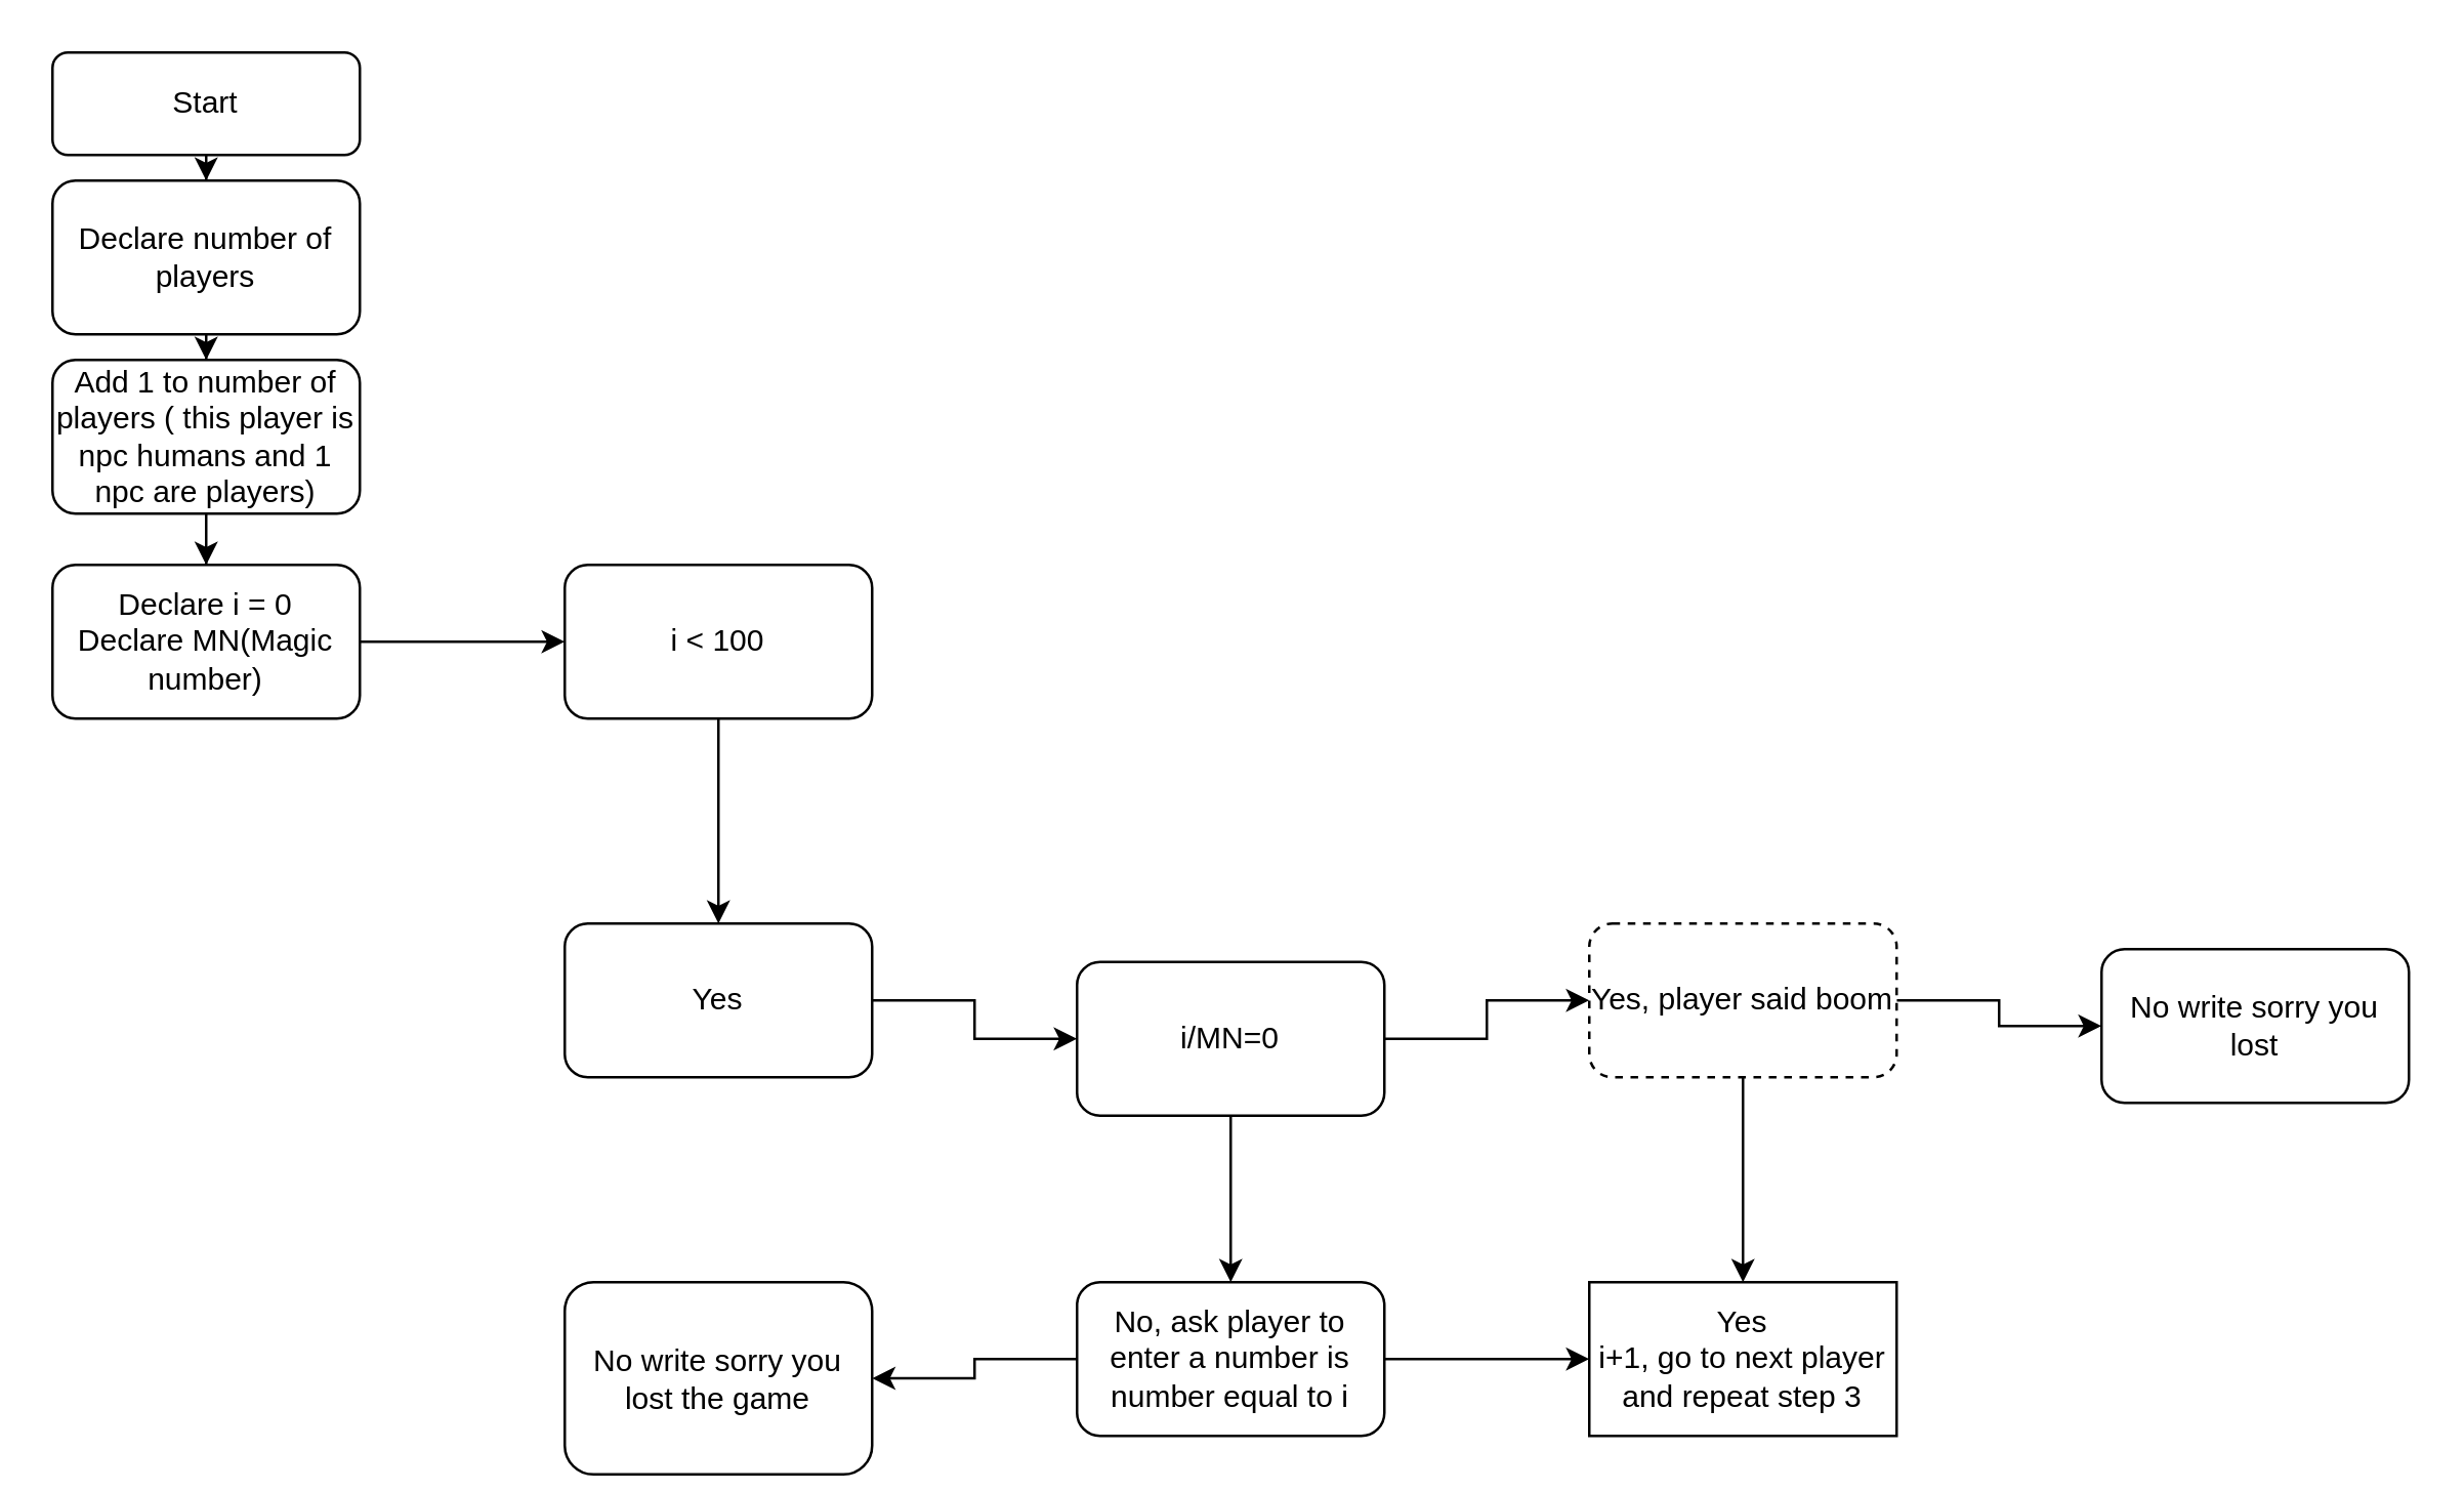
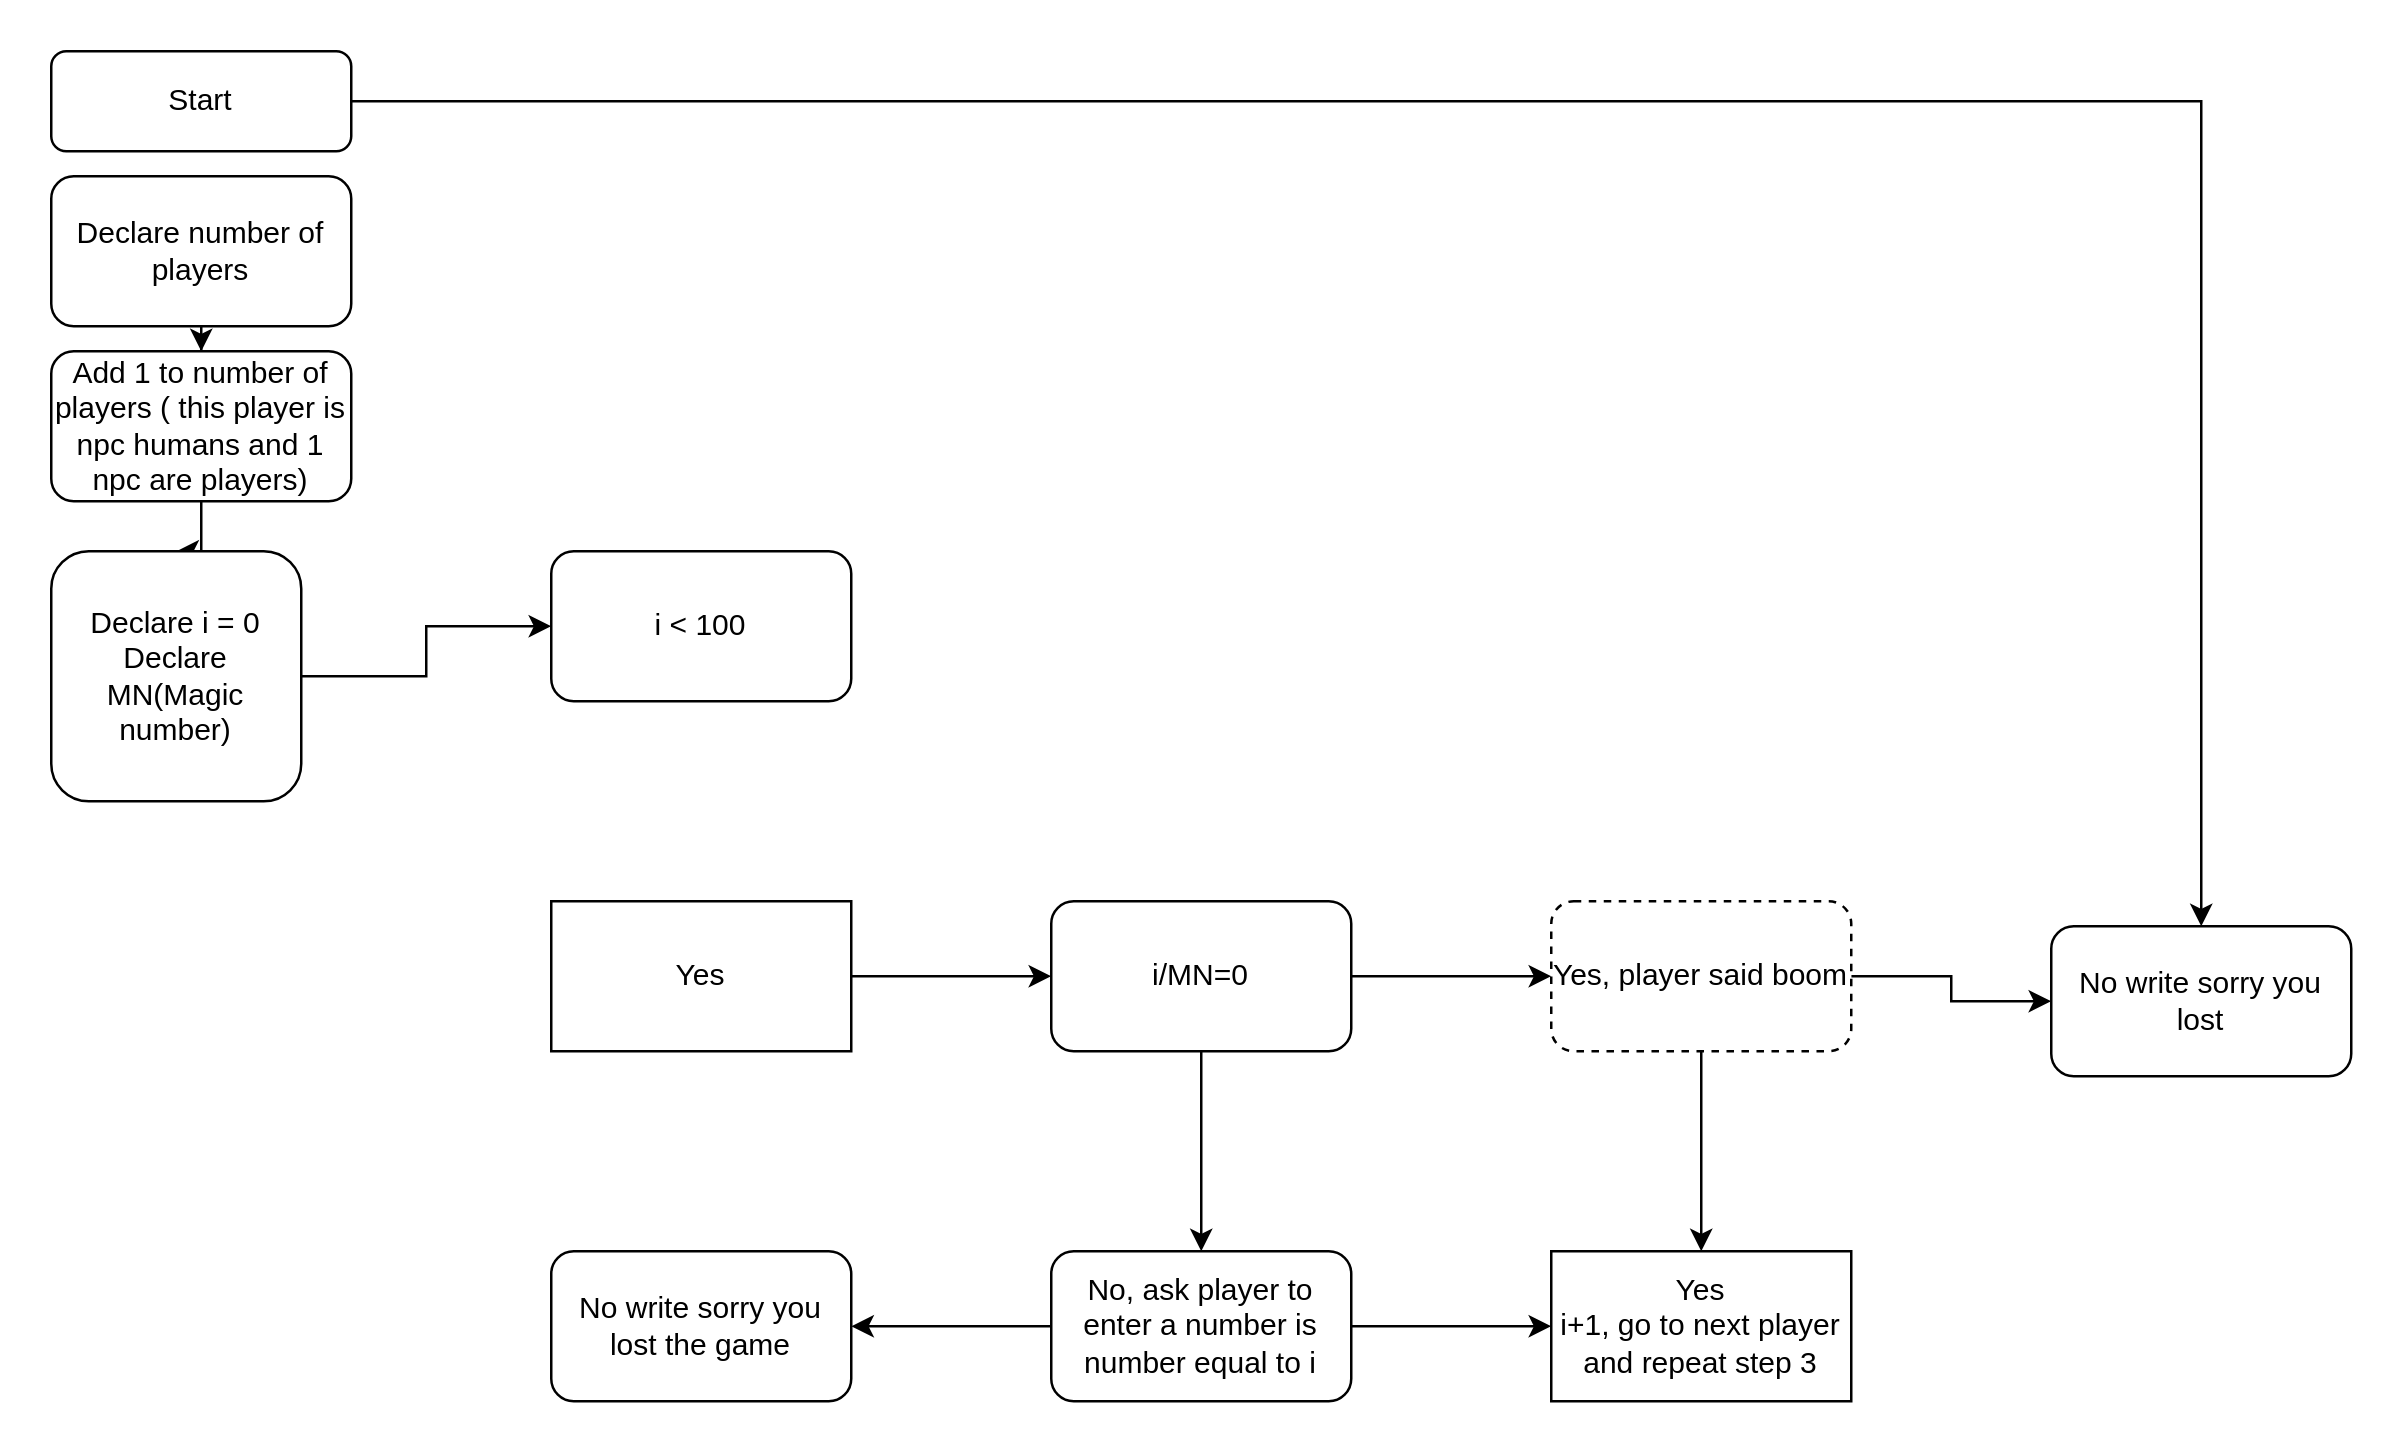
- <mxCell id="2" value="" style="edgeStyle=orthogonalEdgeStyle;rounded=0;orthogonalLoop=1;jettySize=auto;html=1;" edge="1" parent="1" source="3" target="5"><mxGeometry relative="1" as="geometry" /></mxCell>
+ <mxCell id="2" value="" style="edgeStyle=orthogonalEdgeStyle;rounded=0;orthogonalLoop=1;jettySize=auto;html=1;" edge="1" parent="1" source="3" target="21"><mxGeometry relative="1" as="geometry" /></mxCell>
- <mxCell id="9" value="&lt;div&gt;Declare i = 0&lt;/div&gt;&lt;div&gt;Declare MN(Magic number)&lt;br&gt;&lt;/div&gt;" style="whiteSpace=wrap;html=1;rounded=1;glass=0;strokeWidth=1;shadow=0;" vertex="1" parent="1"><mxGeometry x="20" y="220" width="120" height="60" as="geometry" /></mxCell>
+ <mxCell id="9" value="&lt;div&gt;Declare i = 0&lt;/div&gt;&lt;div&gt;Declare MN(Magic number)&lt;br&gt;&lt;/div&gt;" style="whiteSpace=wrap;html=1;rounded=1;glass=0;strokeWidth=1;shadow=0;" vertex="1" parent="1"><mxGeometry x="20" y="220" width="100" height="100" as="geometry" /></mxCell>
- <mxCell id="10" value="" style="edgeStyle=orthogonalEdgeStyle;rounded=0;orthogonalLoop=1;jettySize=auto;html=1;" edge="1" parent="1" source="11" target="13"><mxGeometry relative="1" as="geometry" /></mxCell>
- <mxCell id="13" value="Yes" style="whiteSpace=wrap;html=1;rounded=1;glass=0;strokeWidth=1;shadow=0;" vertex="1" parent="1"><mxGeometry x="220" y="360" width="120" height="60" as="geometry" /></mxCell>
+ <mxCell id="13" value="Yes" style="whiteSpace=wrap;html=1;glass=0;strokeWidth=1;shadow=0;rounded=0;" vertex="1" parent="1"><mxGeometry x="220" y="360" width="120" height="60" as="geometry" /></mxCell>
- <mxCell id="16" value="i/MN=0" style="whiteSpace=wrap;html=1;rounded=1;glass=0;strokeWidth=1;shadow=0;" vertex="1" parent="1"><mxGeometry x="420" y="375" width="120" height="60" as="geometry" /></mxCell>
+ <mxCell id="16" value="i/MN=0" style="whiteSpace=wrap;html=1;rounded=1;glass=0;strokeWidth=1;shadow=0;" vertex="1" parent="1"><mxGeometry x="420" y="360" width="120" height="60" as="geometry" /></mxCell>
- <mxCell id="25" value="No write sorry you lost the game" style="whiteSpace=wrap;html=1;rounded=1;glass=0;strokeWidth=1;shadow=0;" vertex="1" parent="1"><mxGeometry x="220" y="500" width="120" height="75" as="geometry" /></mxCell>
+ <mxCell id="25" value="No write sorry you lost the game" style="whiteSpace=wrap;html=1;rounded=1;glass=0;strokeWidth=1;shadow=0;" vertex="1" parent="1"><mxGeometry x="220" y="500" width="120" height="60" as="geometry" /></mxCell>
